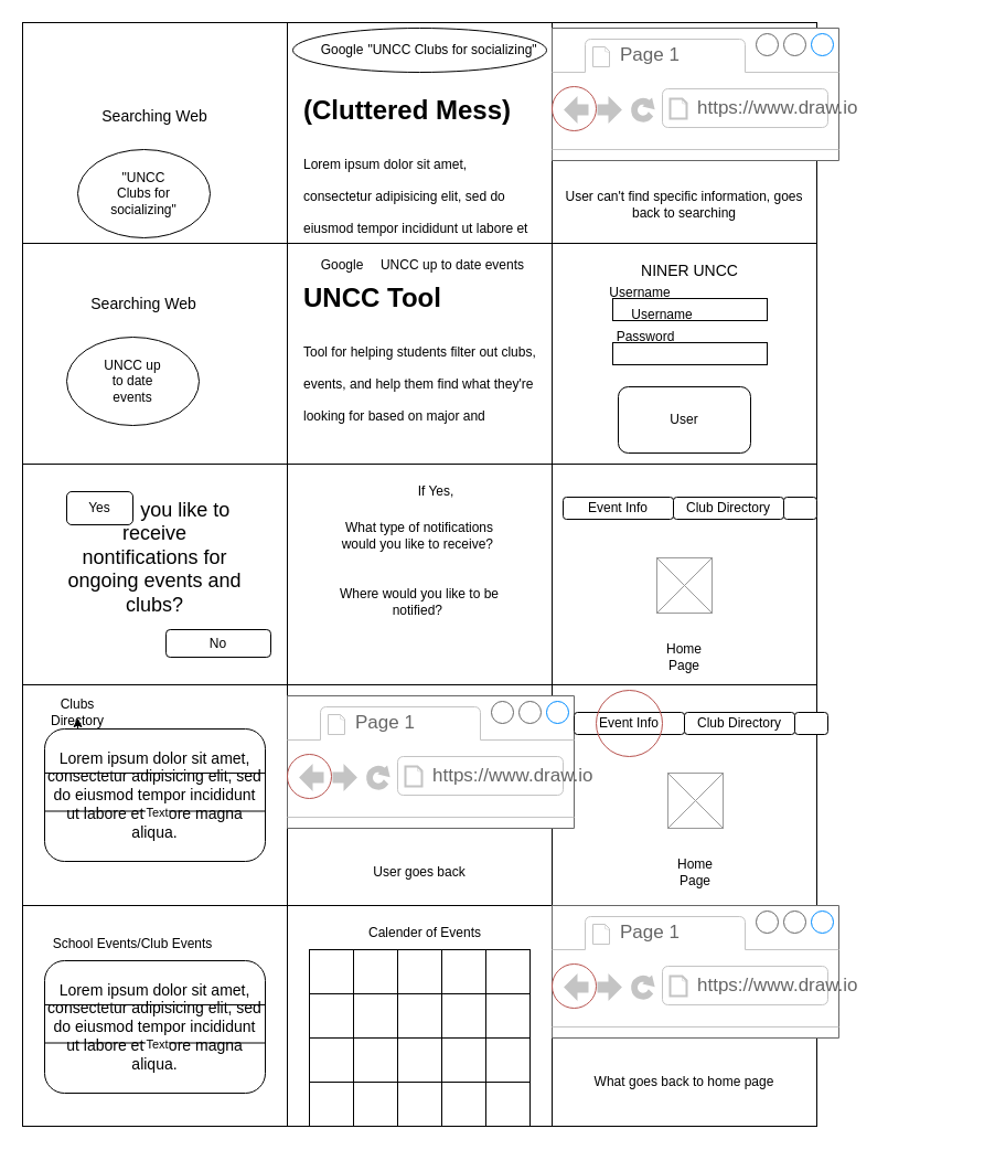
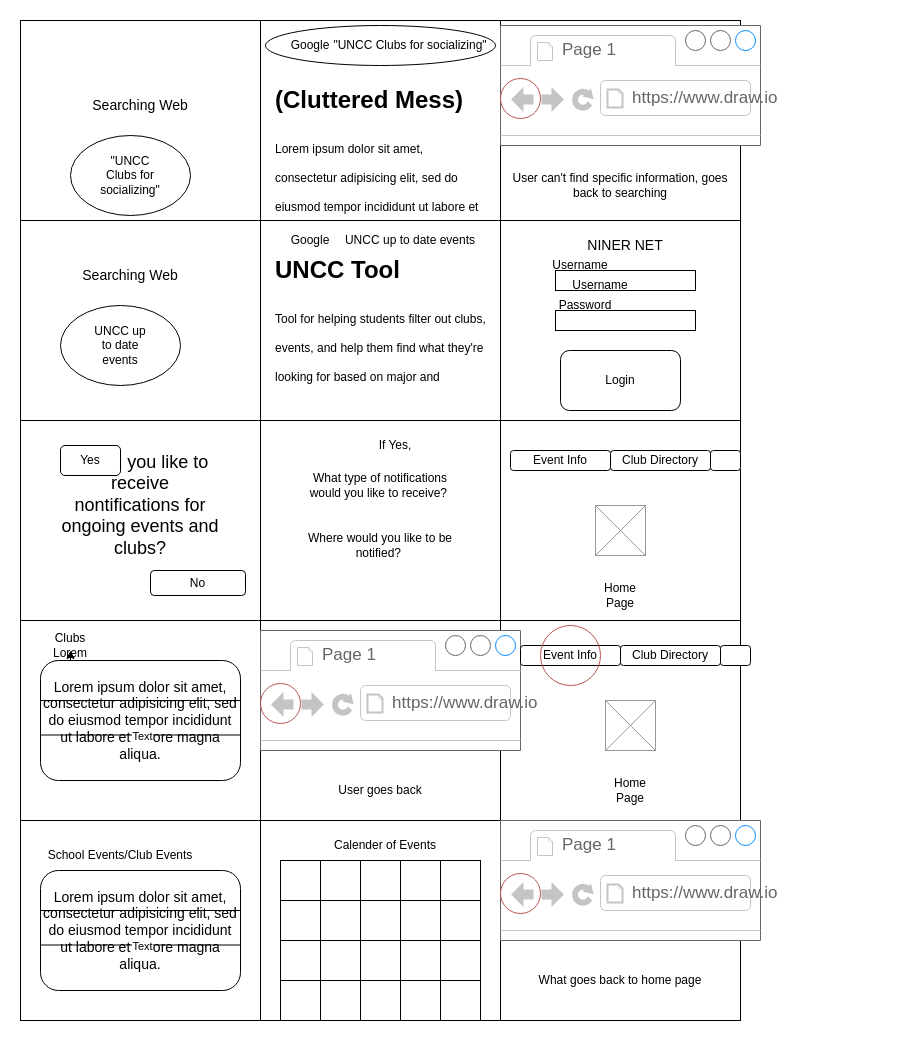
- <mxCell id="35" value="&lt;font style=&quot;font-size: 14px;&quot;&gt;NINER UNCC&lt;/font&gt;" style="text;html=1;strokeColor=none;fillColor=none;align=center;verticalAlign=middle;whiteSpace=wrap;rounded=0;" vertex="1" parent="1"><mxGeometry x="570" y="230" width="110" height="30" as="geometry" /></mxCell>
+ <mxCell id="35" value="&lt;font style=&quot;font-size: 14px;&quot;&gt;NINER NET&lt;/font&gt;" style="text;html=1;strokeColor=none;fillColor=none;align=center;verticalAlign=middle;whiteSpace=wrap;rounded=0;" vertex="1" parent="1"><mxGeometry x="570" y="230" width="110" height="30" as="geometry" /></mxCell>
- <mxCell id="40" value="User" style="rounded=1;whiteSpace=wrap;html=1;" vertex="1" parent="1"><mxGeometry x="560" y="350" width="120" height="60" as="geometry" /></mxCell>
+ <mxCell id="40" value="Login" style="rounded=1;whiteSpace=wrap;html=1;" vertex="1" parent="1"><mxGeometry x="560" y="350" width="120" height="60" as="geometry" /></mxCell>
- <mxCell id="49" value="Clubs Directory" style="text;html=1;strokeColor=none;fillColor=none;align=center;verticalAlign=middle;whiteSpace=wrap;rounded=0;" vertex="1" parent="1"><mxGeometry x="40" y="630" width="60" height="30" as="geometry" /></mxCell>
+ <mxCell id="49" value="Clubs Lorem" style="text;html=1;strokeColor=none;fillColor=none;align=center;verticalAlign=middle;whiteSpace=wrap;rounded=0;" vertex="1" parent="1"><mxGeometry x="40" y="630" width="60" height="30" as="geometry" /></mxCell>
